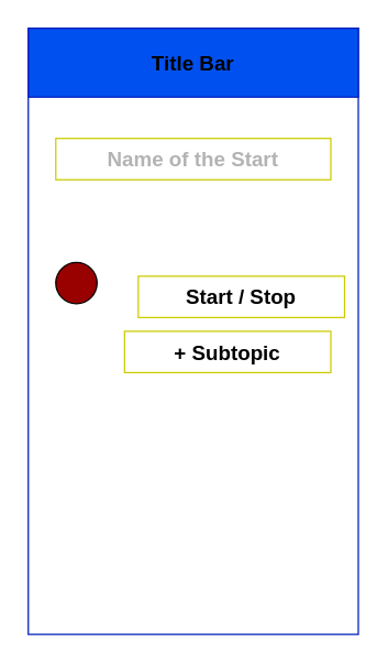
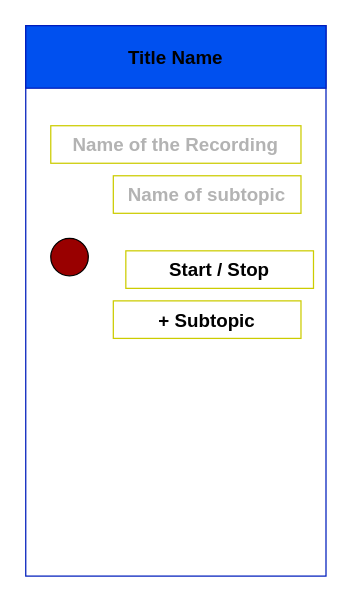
- <mxCell id="3" value="&lt;font style=&quot;font-size: 15px&quot; color=&quot;#000000&quot;&gt;&lt;b&gt;Title Bar&lt;/b&gt;&lt;/font&gt;" style="rounded=0;whiteSpace=wrap;html=1;fillColor=#0050ef;strokeColor=#001DBC;fontColor=#ffffff;" vertex="1" parent="1"><mxGeometry x="20" y="20" width="240" height="50" as="geometry" /></mxCell>
+ <mxCell id="3" value="&lt;font style=&quot;font-size: 15px&quot; color=&quot;#000000&quot;&gt;&lt;b&gt;Title Name&lt;/b&gt;&lt;/font&gt;" style="rounded=0;whiteSpace=wrap;html=1;fillColor=#0050ef;strokeColor=#001DBC;fontColor=#ffffff;" vertex="1" parent="1"><mxGeometry x="20" y="20" width="240" height="50" as="geometry" /></mxCell>
- <mxCell id="4" value="&lt;font style=&quot;font-size: 15px&quot; color=&quot;#b3b3b3&quot;&gt;&lt;b&gt;Name of the Start&lt;/b&gt;&lt;/font&gt;" style="rounded=0;whiteSpace=wrap;html=1;fillColor=#FFFFFF;strokeColor=#CCCC00;" vertex="1" parent="1"><mxGeometry x="40" y="100" width="200" height="30" as="geometry" /></mxCell>
+ <mxCell id="4" value="&lt;font style=&quot;font-size: 15px&quot; color=&quot;#b3b3b3&quot;&gt;&lt;b&gt;Name of the Recording&lt;/b&gt;&lt;/font&gt;" style="rounded=0;whiteSpace=wrap;html=1;fillColor=#FFFFFF;strokeColor=#CCCC00;" vertex="1" parent="1"><mxGeometry x="40" y="100" width="200" height="30" as="geometry" /></mxCell>
+ <mxCell id="8" value="&lt;font style=&quot;font-size: 15px&quot; color=&quot;#b3b3b3&quot;&gt;&lt;b&gt;Name of subtopic&lt;/b&gt;&lt;/font&gt;" style="rounded=0;whiteSpace=wrap;html=1;fillColor=#FFFFFF;strokeColor=#CCCC00;" vertex="1" parent="1"><mxGeometry x="90" y="140" width="150" height="30" as="geometry" /></mxCell>
